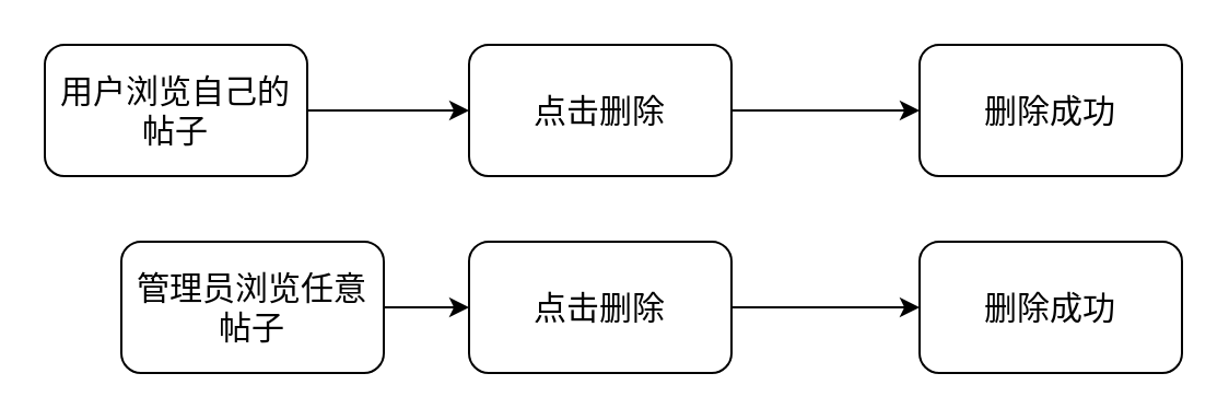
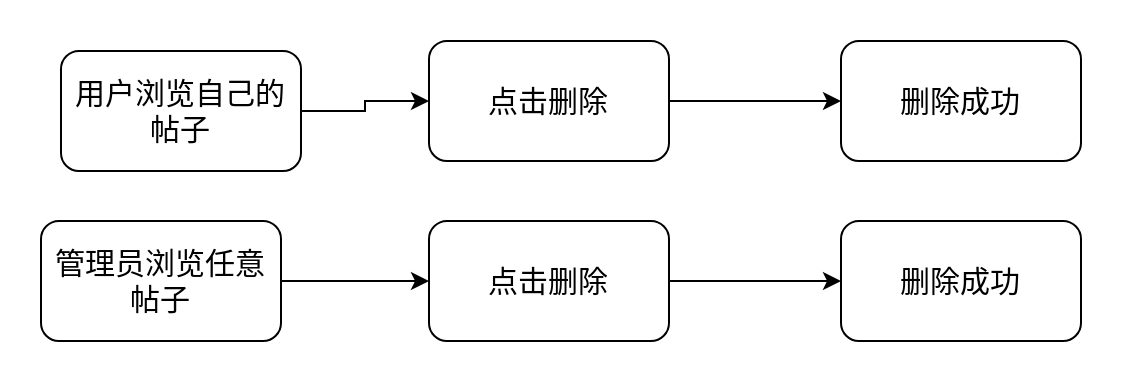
- <mxCell id="3" value="&lt;font style=&quot;font-size: 15px;&quot;&gt;用户浏览自己的帖子&lt;/font&gt;" style="rounded=1;whiteSpace=wrap;html=1;" vertex="1" parent="1"><mxGeometry x="20" y="20" width="120" height="60" as="geometry" /></mxCell>
+ <mxCell id="3" value="&lt;font style=&quot;font-size: 15px;&quot;&gt;用户浏览自己的帖子&lt;/font&gt;" style="rounded=1;whiteSpace=wrap;html=1;" vertex="1" parent="1"><mxGeometry x="30" y="25" width="120" height="60" as="geometry" /></mxCell>
- <mxCell id="8" value="&lt;font style=&quot;font-size: 15px;&quot;&gt;管理员浏览任意帖子&lt;/font&gt;" style="rounded=1;whiteSpace=wrap;html=1;" vertex="1" parent="1"><mxGeometry x="55" y="110" width="120" height="60" as="geometry" /></mxCell>
+ <mxCell id="8" value="&lt;font style=&quot;font-size: 15px;&quot;&gt;管理员浏览任意帖子&lt;/font&gt;" style="rounded=1;whiteSpace=wrap;html=1;" vertex="1" parent="1"><mxGeometry x="20" y="110" width="120" height="60" as="geometry" /></mxCell>
